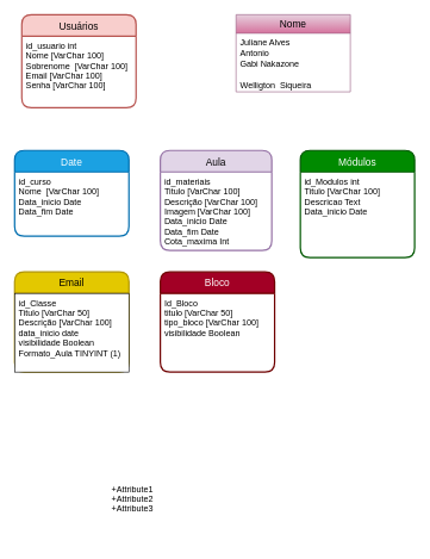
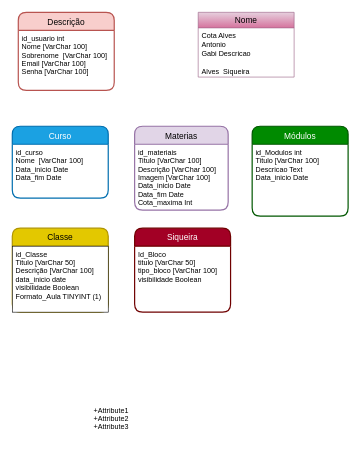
- <mxCell id="2" value="Usuários" style="swimlane;childLayout=stackLayout;horizontal=1;startSize=30;horizontalStack=0;rounded=1;fontSize=14;fontStyle=0;strokeWidth=2;resizeParent=0;resizeLast=1;shadow=0;dashed=0;align=center;fillColor=#f8cecc;strokeColor=#b85450;" vertex="1" parent="1"><mxGeometry x="30" y="20" width="160" height="130" as="geometry" /></mxCell>
+ <mxCell id="2" value="Descrição" style="swimlane;childLayout=stackLayout;horizontal=1;startSize=30;horizontalStack=0;rounded=1;fontSize=14;fontStyle=0;strokeWidth=2;resizeParent=0;resizeLast=1;shadow=0;dashed=0;align=center;fillColor=#f8cecc;strokeColor=#b85450;" vertex="1" parent="1"><mxGeometry x="30" y="20" width="160" height="130" as="geometry" /></mxCell>
- <mxCell id="11" value="Juliane Alves&#10;Antonio " style="text;strokeColor=none;fillColor=none;spacingLeft=4;spacingRight=4;overflow=hidden;rotatable=0;points=[[0,0.5],[1,0.5]];portConstraint=eastwest;fontSize=12;" vertex="1" parent="10"><mxGeometry y="26" width="160" height="30" as="geometry" /></mxCell>
+ <mxCell id="11" value="Cota Alves&#10;Antonio " style="text;strokeColor=none;fillColor=none;spacingLeft=4;spacingRight=4;overflow=hidden;rotatable=0;points=[[0,0.5],[1,0.5]];portConstraint=eastwest;fontSize=12;" vertex="1" parent="10"><mxGeometry y="26" width="160" height="30" as="geometry" /></mxCell>
- <mxCell id="12" value="Gabi Nakazone&#10;" style="text;strokeColor=none;fillColor=none;spacingLeft=4;spacingRight=4;overflow=hidden;rotatable=0;points=[[0,0.5],[1,0.5]];portConstraint=eastwest;fontSize=12;" vertex="1" parent="10"><mxGeometry y="56" width="160" height="30" as="geometry" /></mxCell>
+ <mxCell id="12" value="Gabi Descricao&#10;" style="text;strokeColor=none;fillColor=none;spacingLeft=4;spacingRight=4;overflow=hidden;rotatable=0;points=[[0,0.5],[1,0.5]];portConstraint=eastwest;fontSize=12;" vertex="1" parent="10"><mxGeometry y="56" width="160" height="30" as="geometry" /></mxCell>
- <mxCell id="13" value="Welligton  Siqueira" style="text;strokeColor=none;fillColor=none;spacingLeft=4;spacingRight=4;overflow=hidden;rotatable=0;points=[[0,0.5],[1,0.5]];portConstraint=eastwest;fontSize=12;" vertex="1" parent="10"><mxGeometry y="86" width="160" height="22" as="geometry" /></mxCell>
+ <mxCell id="13" value="Alves  Siqueira" style="text;strokeColor=none;fillColor=none;spacingLeft=4;spacingRight=4;overflow=hidden;rotatable=0;points=[[0,0.5],[1,0.5]];portConstraint=eastwest;fontSize=12;" vertex="1" parent="10"><mxGeometry y="86" width="160" height="22" as="geometry" /></mxCell>
- <mxCell id="4" value="Date" style="swimlane;childLayout=stackLayout;horizontal=1;startSize=30;horizontalStack=0;rounded=1;fontSize=14;fontStyle=0;strokeWidth=2;resizeParent=0;resizeLast=1;shadow=0;dashed=0;align=center;fillColor=#1ba1e2;strokeColor=#006EAF;fontColor=#ffffff;" vertex="1" parent="1"><mxGeometry x="20" y="210" width="160" height="120" as="geometry" /></mxCell>
+ <mxCell id="4" value="Curso" style="swimlane;childLayout=stackLayout;horizontal=1;startSize=30;horizontalStack=0;rounded=1;fontSize=14;fontStyle=0;strokeWidth=2;resizeParent=0;resizeLast=1;shadow=0;dashed=0;align=center;fillColor=#1ba1e2;strokeColor=#006EAF;fontColor=#ffffff;" vertex="1" parent="1"><mxGeometry x="20" y="210" width="160" height="120" as="geometry" /></mxCell>
- <mxCell id="6" value="Aula" style="swimlane;childLayout=stackLayout;horizontal=1;startSize=30;horizontalStack=0;rounded=1;fontSize=14;fontStyle=0;strokeWidth=2;resizeParent=0;resizeLast=1;shadow=0;dashed=0;align=center;fillColor=#e1d5e7;strokeColor=#9673a6;" vertex="1" parent="1"><mxGeometry x="224" y="210" width="156" height="140" as="geometry" /></mxCell>
+ <mxCell id="6" value="Materias" style="swimlane;childLayout=stackLayout;horizontal=1;startSize=30;horizontalStack=0;rounded=1;fontSize=14;fontStyle=0;strokeWidth=2;resizeParent=0;resizeLast=1;shadow=0;dashed=0;align=center;fillColor=#e1d5e7;strokeColor=#9673a6;" vertex="1" parent="1"><mxGeometry x="224" y="210" width="156" height="140" as="geometry" /></mxCell>
- <mxCell id="15" value="Email" style="swimlane;childLayout=stackLayout;horizontal=1;startSize=30;horizontalStack=0;rounded=1;fontSize=14;fontStyle=0;strokeWidth=2;resizeParent=0;resizeLast=1;shadow=0;dashed=0;align=center;fillColor=#e3c800;strokeColor=#B09500;fontColor=#000000;" vertex="1" parent="1"><mxGeometry x="20" y="380" width="160" height="140" as="geometry" /></mxCell>
+ <mxCell id="15" value="Classe" style="swimlane;childLayout=stackLayout;horizontal=1;startSize=30;horizontalStack=0;rounded=1;fontSize=14;fontStyle=0;strokeWidth=2;resizeParent=0;resizeLast=1;shadow=0;dashed=0;align=center;fillColor=#e3c800;strokeColor=#B09500;fontColor=#000000;" vertex="1" parent="1"><mxGeometry x="20" y="380" width="160" height="140" as="geometry" /></mxCell>
- <mxCell id="17" value="Bloco" style="swimlane;childLayout=stackLayout;horizontal=1;startSize=30;horizontalStack=0;rounded=1;fontSize=14;fontStyle=0;strokeWidth=2;resizeParent=0;resizeLast=1;shadow=0;dashed=0;align=center;fillColor=#a20025;strokeColor=#6F0000;fontColor=#ffffff;" vertex="1" parent="1"><mxGeometry x="224" y="380" width="160" height="140" as="geometry" /></mxCell>
+ <mxCell id="17" value="Siqueira" style="swimlane;childLayout=stackLayout;horizontal=1;startSize=30;horizontalStack=0;rounded=1;fontSize=14;fontStyle=0;strokeWidth=2;resizeParent=0;resizeLast=1;shadow=0;dashed=0;align=center;fillColor=#a20025;strokeColor=#6F0000;fontColor=#ffffff;" vertex="1" parent="1"><mxGeometry x="224" y="380" width="160" height="140" as="geometry" /></mxCell>
